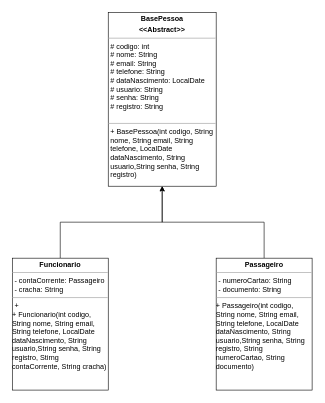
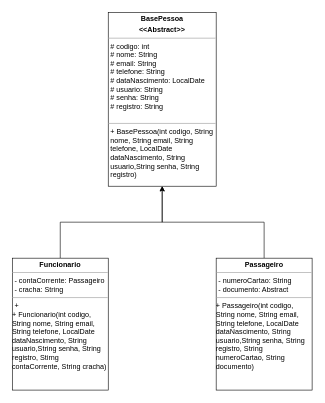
- <mxCell id="6" value="&lt;p style=&quot;margin:0px;margin-top:4px;text-align:center;&quot;&gt;&lt;b&gt;Passageiro&lt;/b&gt;&lt;/p&gt;&lt;hr size=&quot;1&quot;&gt;&lt;p style=&quot;margin:0px;margin-left:4px;&quot;&gt;- numeroCartao: String&lt;/p&gt;&lt;p style=&quot;margin:0px;margin-left:4px;&quot;&gt;- documento: String&lt;/p&gt;&lt;hr size=&quot;1&quot;&gt;&lt;p style=&quot;margin:0px;margin-left:4px;&quot;&gt;&lt;/p&gt;+ Passageiro(int codigo, String nome, String email, String telefone, LocalDate dataNascimento, String usuario,String senha, String registro, String numeroCartao, String documento)" style="verticalAlign=top;align=left;overflow=fill;fontSize=12;fontFamily=Helvetica;html=1;whiteSpace=wrap;" vertex="1" parent="1"><mxGeometry x="360" y="430" width="160" height="220" as="geometry" /></mxCell>
+ <mxCell id="6" value="&lt;p style=&quot;margin:0px;margin-top:4px;text-align:center;&quot;&gt;&lt;b&gt;Passageiro&lt;/b&gt;&lt;/p&gt;&lt;hr size=&quot;1&quot;&gt;&lt;p style=&quot;margin:0px;margin-left:4px;&quot;&gt;- numeroCartao: String&lt;/p&gt;&lt;p style=&quot;margin:0px;margin-left:4px;&quot;&gt;- documento: Abstract&lt;/p&gt;&lt;hr size=&quot;1&quot;&gt;&lt;p style=&quot;margin:0px;margin-left:4px;&quot;&gt;&lt;/p&gt;+ Passageiro(int codigo, String nome, String email, String telefone, LocalDate dataNascimento, String usuario,String senha, String registro, String numeroCartao, String documento)" style="verticalAlign=top;align=left;overflow=fill;fontSize=12;fontFamily=Helvetica;html=1;whiteSpace=wrap;" vertex="1" parent="1"><mxGeometry x="360" y="430" width="160" height="220" as="geometry" /></mxCell>
